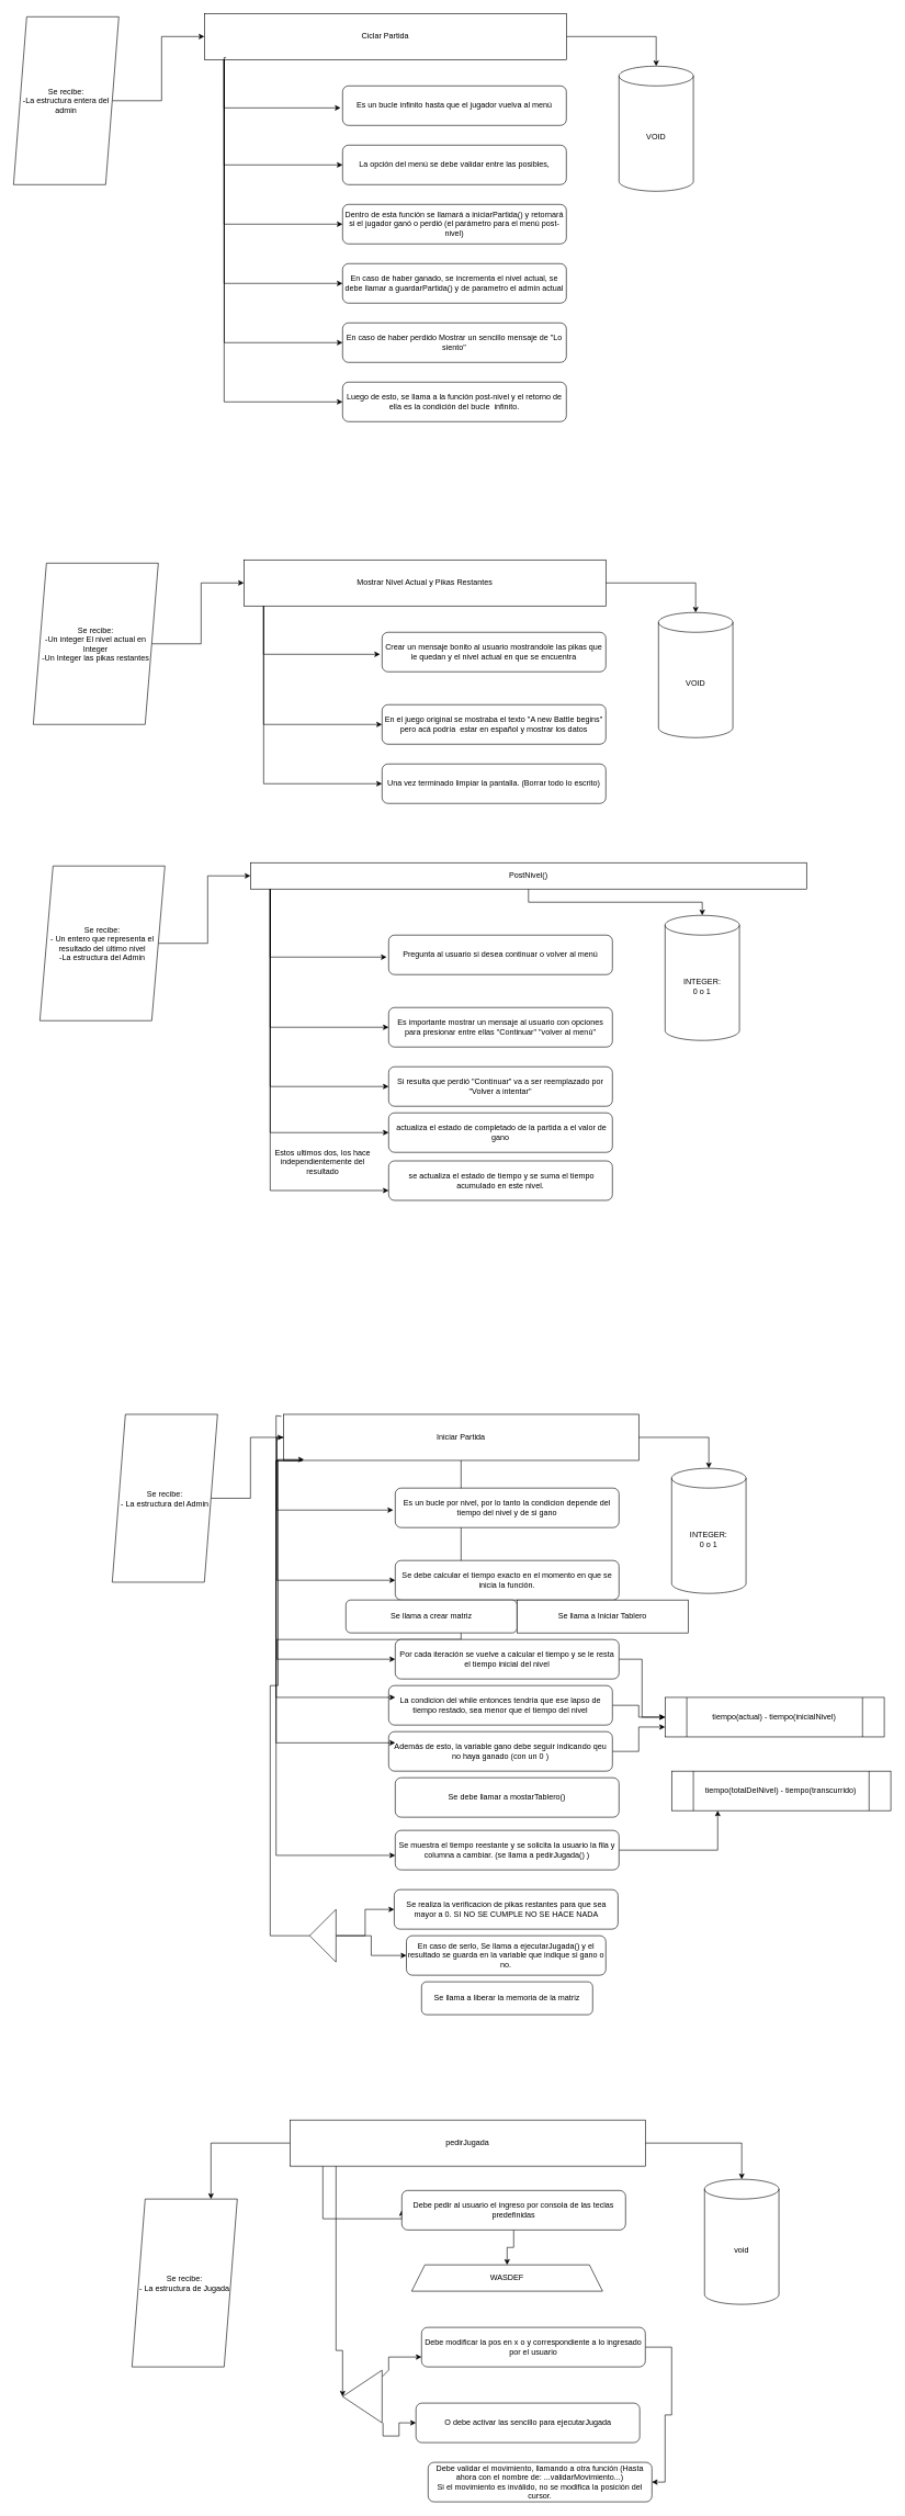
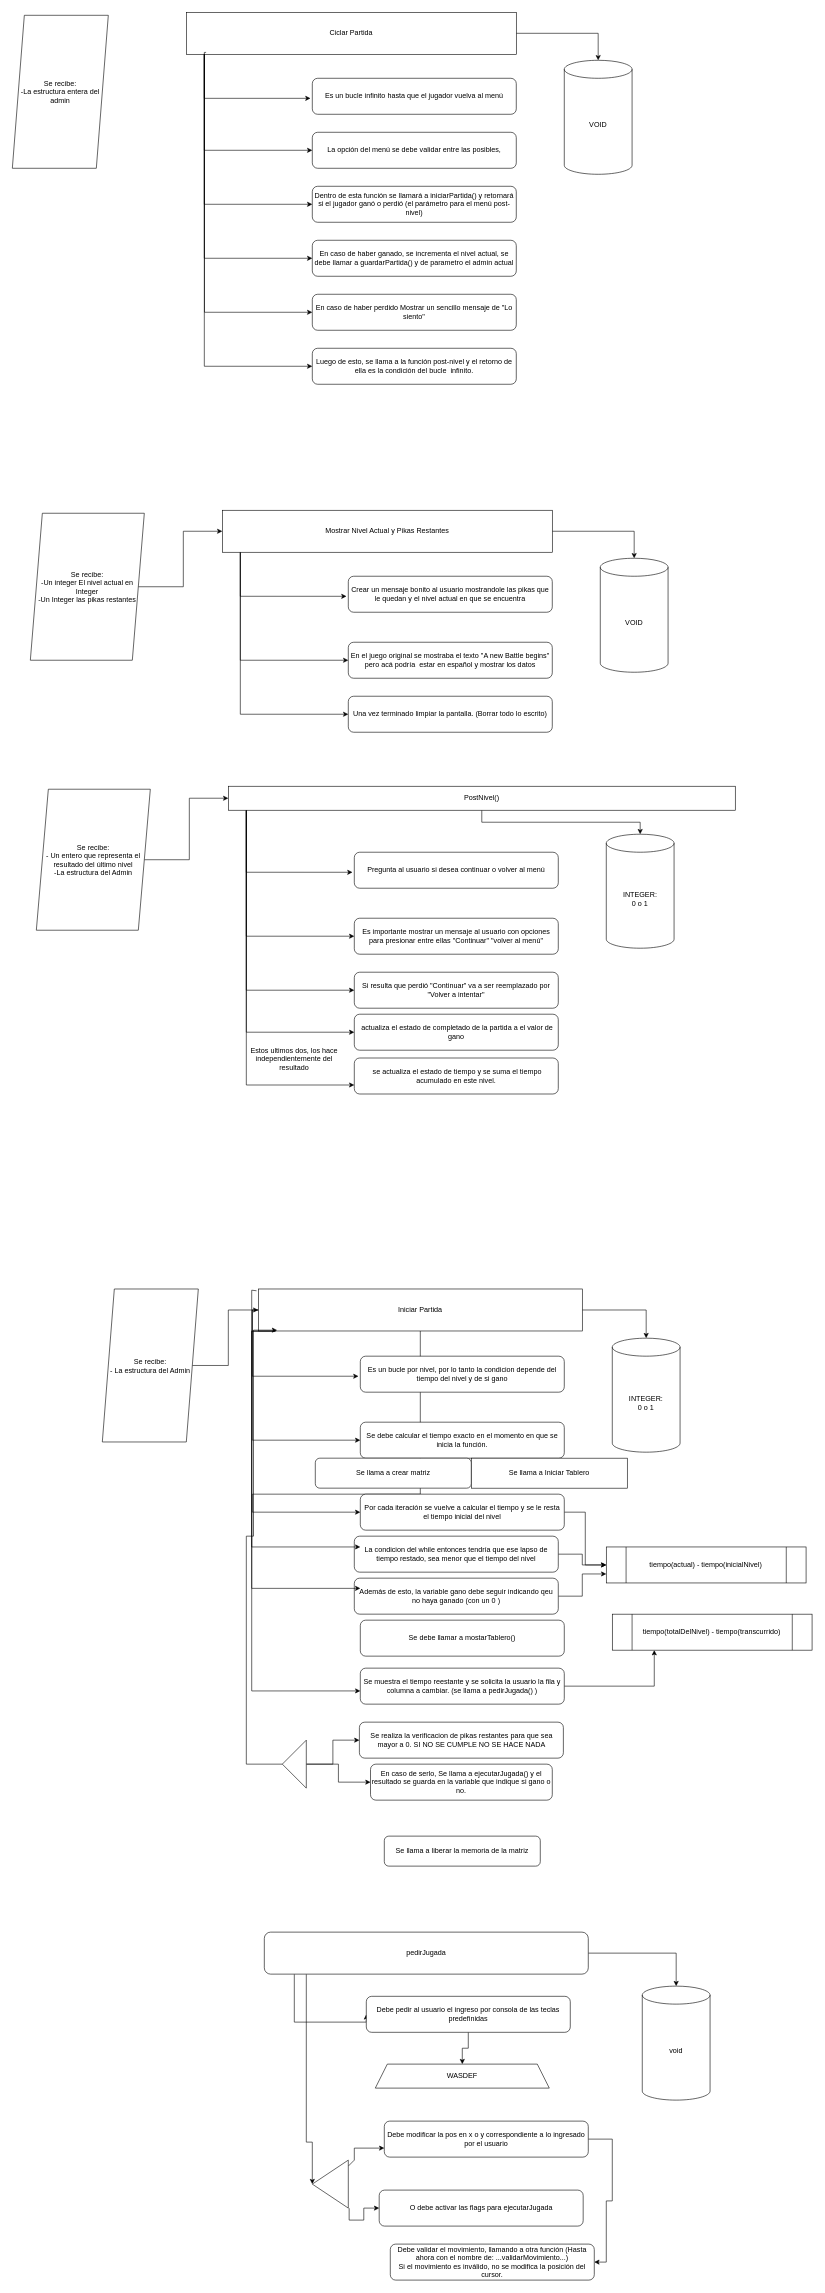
- <mxCell id="6" style="edgeStyle=orthogonalEdgeStyle;rounded=0;orthogonalLoop=1;jettySize=auto;html=1;" parent="1" source="7" target="5" edge="1"><mxGeometry relative="1" as="geometry" /></mxCell>
- <mxCell id="69" value="Se llama a liberar la memoria de la matriz" style="rounded=1;whiteSpace=wrap;html=1;" parent="1" vertex="1"><mxGeometry x="640" y="3010" width="260" height="50" as="geometry" /></mxCell>
+ <mxCell id="69" value="Se llama a liberar la memoria de la matriz" style="rounded=1;whiteSpace=wrap;html=1;" parent="1" vertex="1"><mxGeometry x="640" y="3060" width="260" height="50" as="geometry" /></mxCell>
- <mxCell id="79" style="edgeStyle=orthogonalEdgeStyle;rounded=0;orthogonalLoop=1;jettySize=auto;html=1;entryX=0.75;entryY=0;entryDx=0;entryDy=0;" edge="1" parent="1" source="83" target="85"><mxGeometry relative="1" as="geometry" /></mxCell>
- <mxCell id="83" value="pedirJugada" style="rounded=0;whiteSpace=wrap;html=1;" vertex="1" parent="1"><mxGeometry x="440" y="3220" width="540" height="70" as="geometry" /></mxCell>
+ <mxCell id="83" value="pedirJugada" style="whiteSpace=wrap;html=1;rounded=1;" vertex="1" parent="1"><mxGeometry x="440" y="3220" width="540" height="70" as="geometry" /></mxCell>
- <mxCell id="85" value="Se recibe:&lt;br&gt;- La estructura de Jugada" style="shape=parallelogram;perimeter=parallelogramPerimeter;whiteSpace=wrap;html=1;fixedSize=1;" vertex="1" parent="1"><mxGeometry x="200" y="3340" width="160" height="255" as="geometry" /></mxCell>
- <mxCell id="91" value="O debe activar las sencillo para ejecutarJugada" style="rounded=1;whiteSpace=wrap;html=1;" vertex="1" parent="1"><mxGeometry x="631.5" y="3650" width="340" height="60" as="geometry" /></mxCell>
+ <mxCell id="91" value="O debe activar las flags para ejecutarJugada" style="rounded=1;whiteSpace=wrap;html=1;" vertex="1" parent="1"><mxGeometry x="631.5" y="3650" width="340" height="60" as="geometry" /></mxCell>
